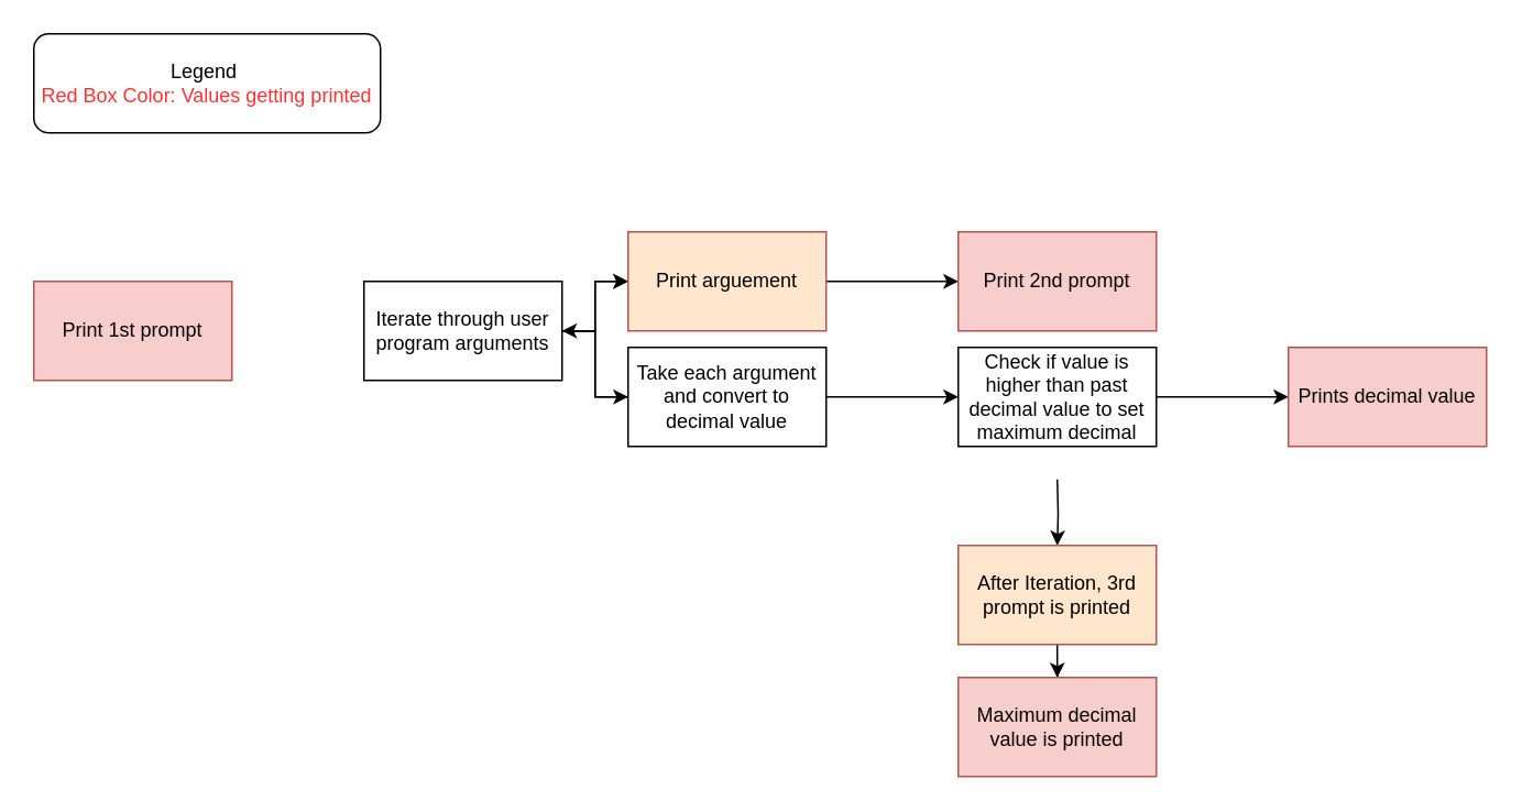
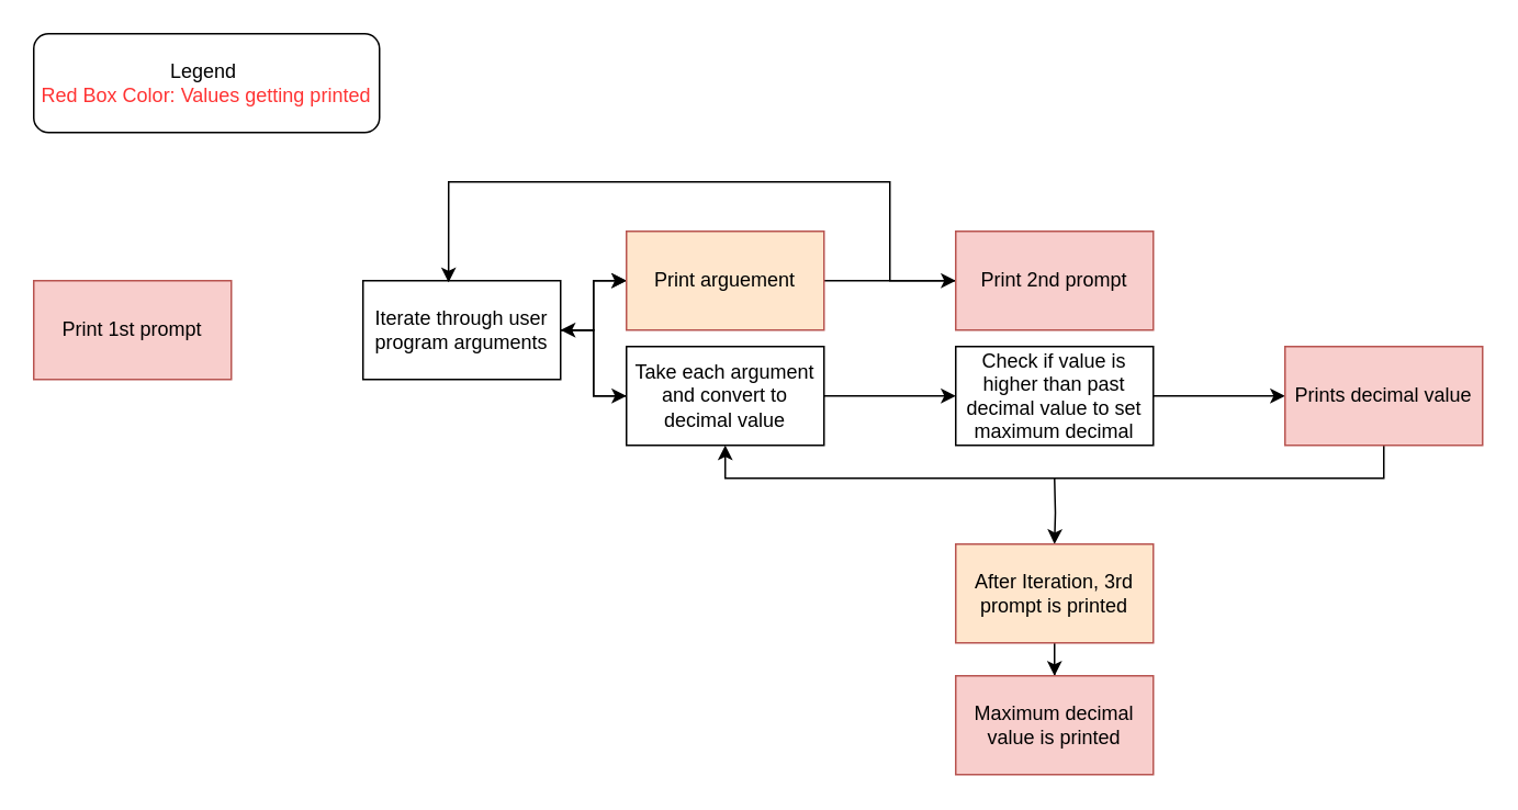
+ <mxCell id="19" style="edgeStyle=orthogonalEdgeStyle;rounded=0;orthogonalLoop=1;jettySize=auto;html=1;exitX=0;exitY=0.5;exitDx=0;exitDy=0;entryX=0.433;entryY=0.017;entryDx=0;entryDy=0;entryPerimeter=0;" edge="1" parent="1" source="20" target="6"><mxGeometry relative="1" as="geometry"><Array as="points"><mxPoint x="540" y="170" /><mxPoint x="540" y="110" /><mxPoint x="272" y="110" /></Array></mxGeometry></mxCell>
+ <mxCell id="14" style="edgeStyle=orthogonalEdgeStyle;rounded=0;orthogonalLoop=1;jettySize=auto;html=1;entryX=0.5;entryY=1;entryDx=0;entryDy=0;exitX=0.5;exitY=1;exitDx=0;exitDy=0;" edge="1" parent="1" source="15" target="11"><mxGeometry relative="1" as="geometry"><Array as="points"><mxPoint x="840" y="290" /><mxPoint x="440" y="290" /></Array></mxGeometry></mxCell>
